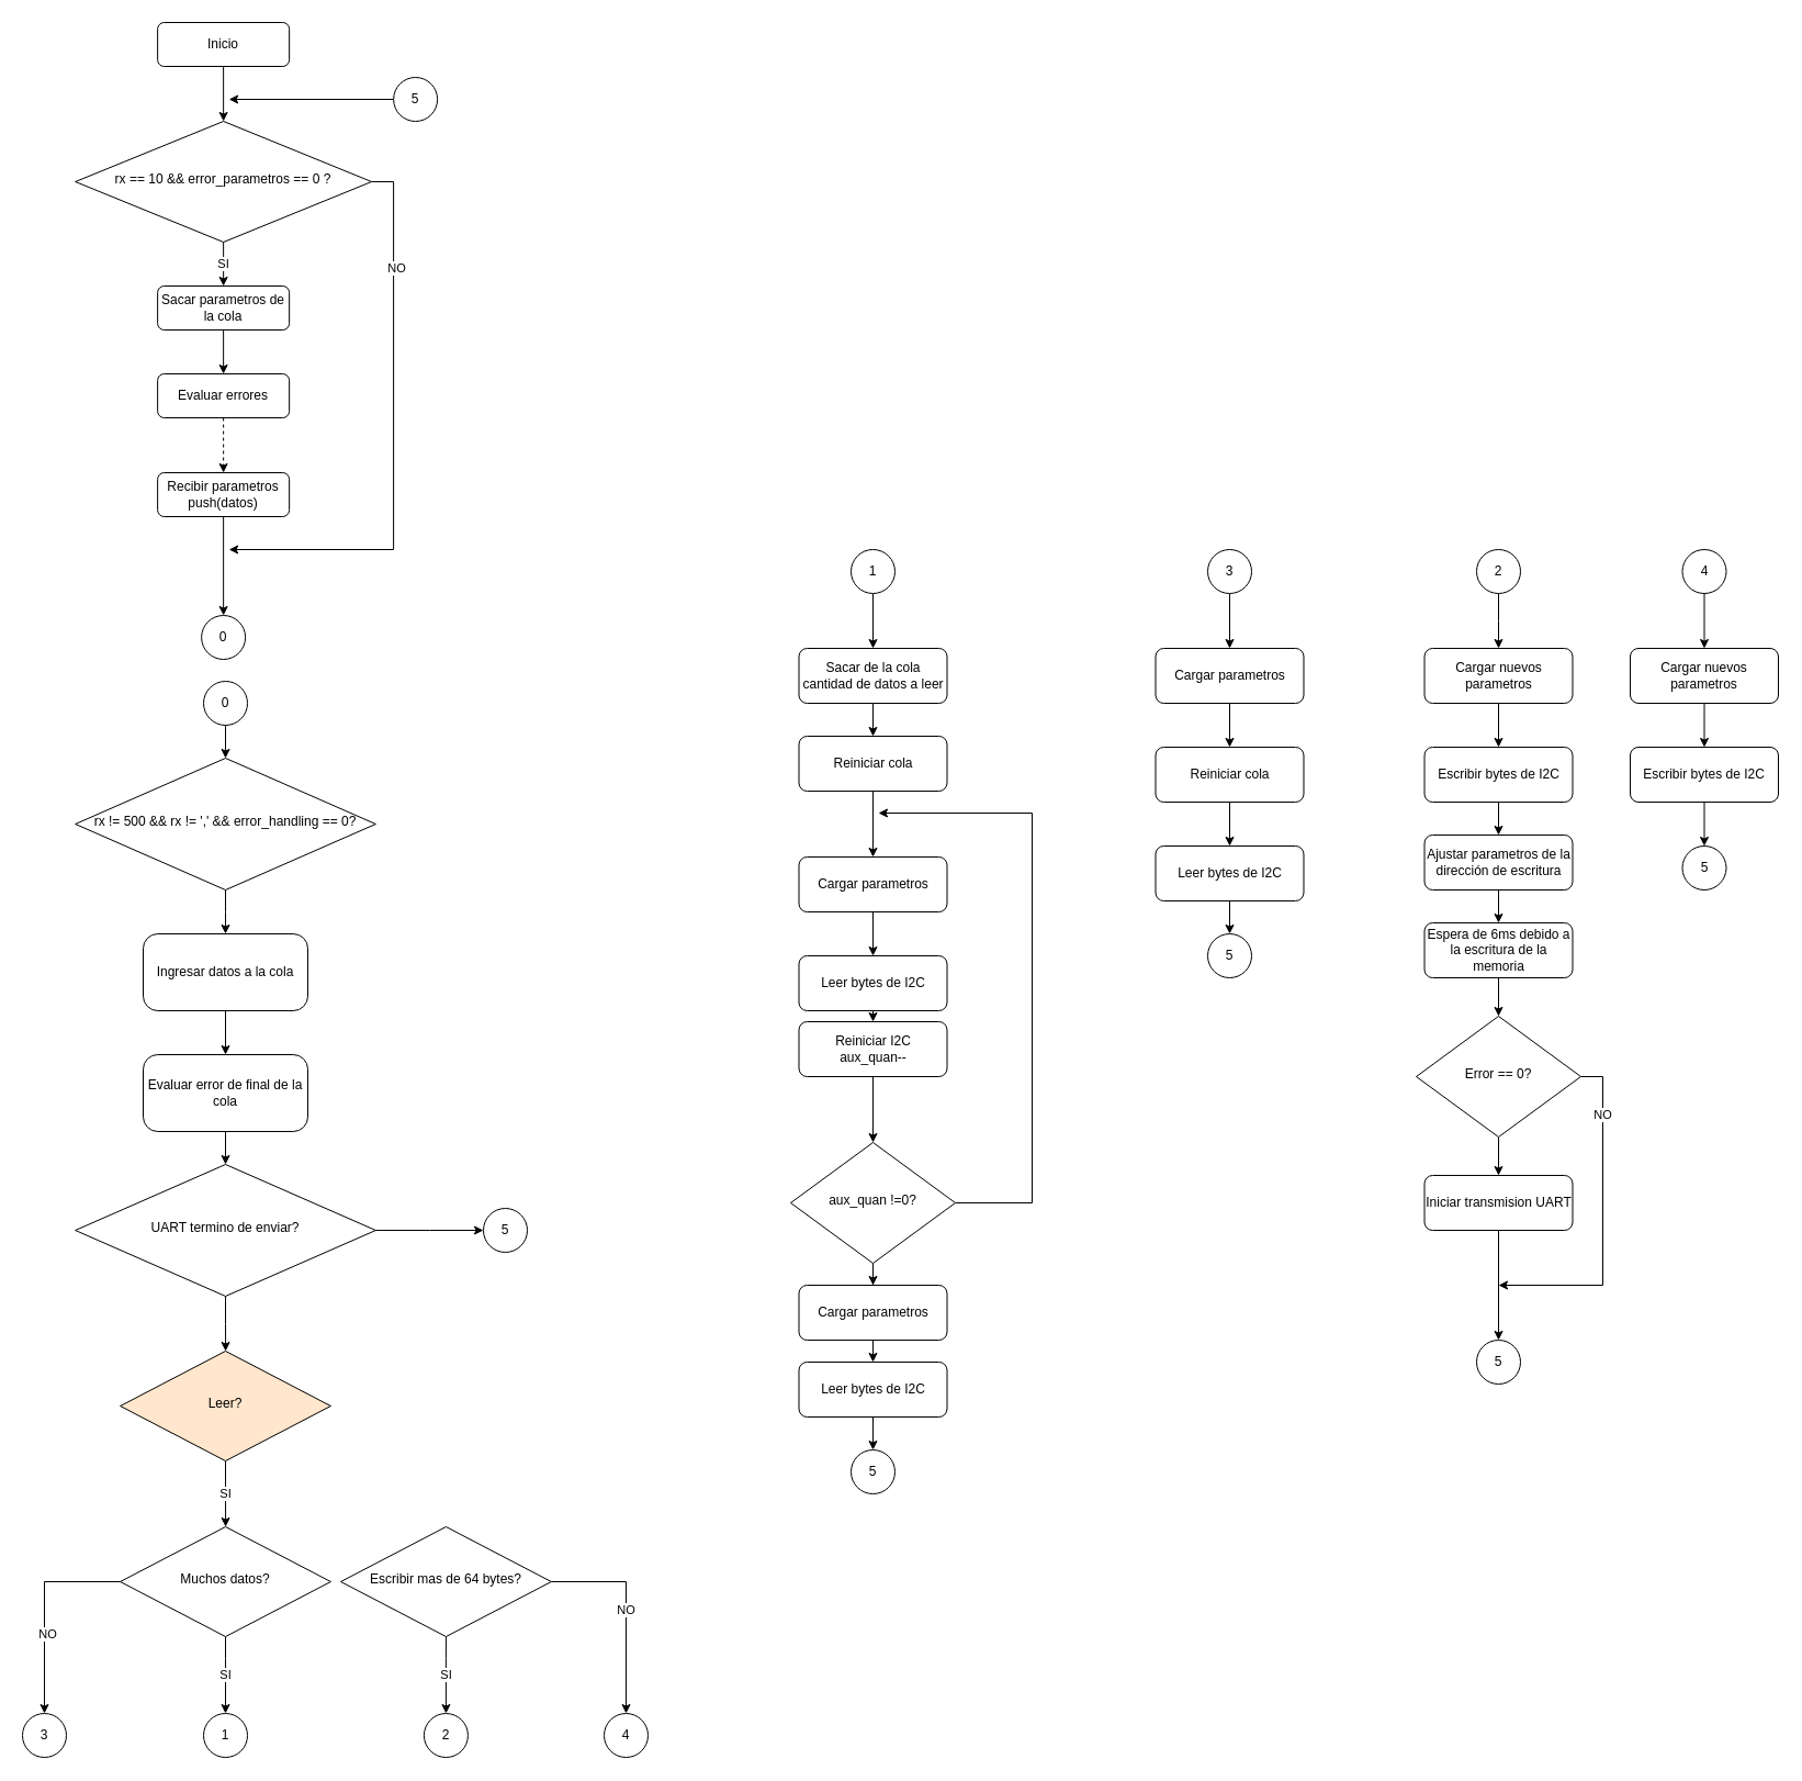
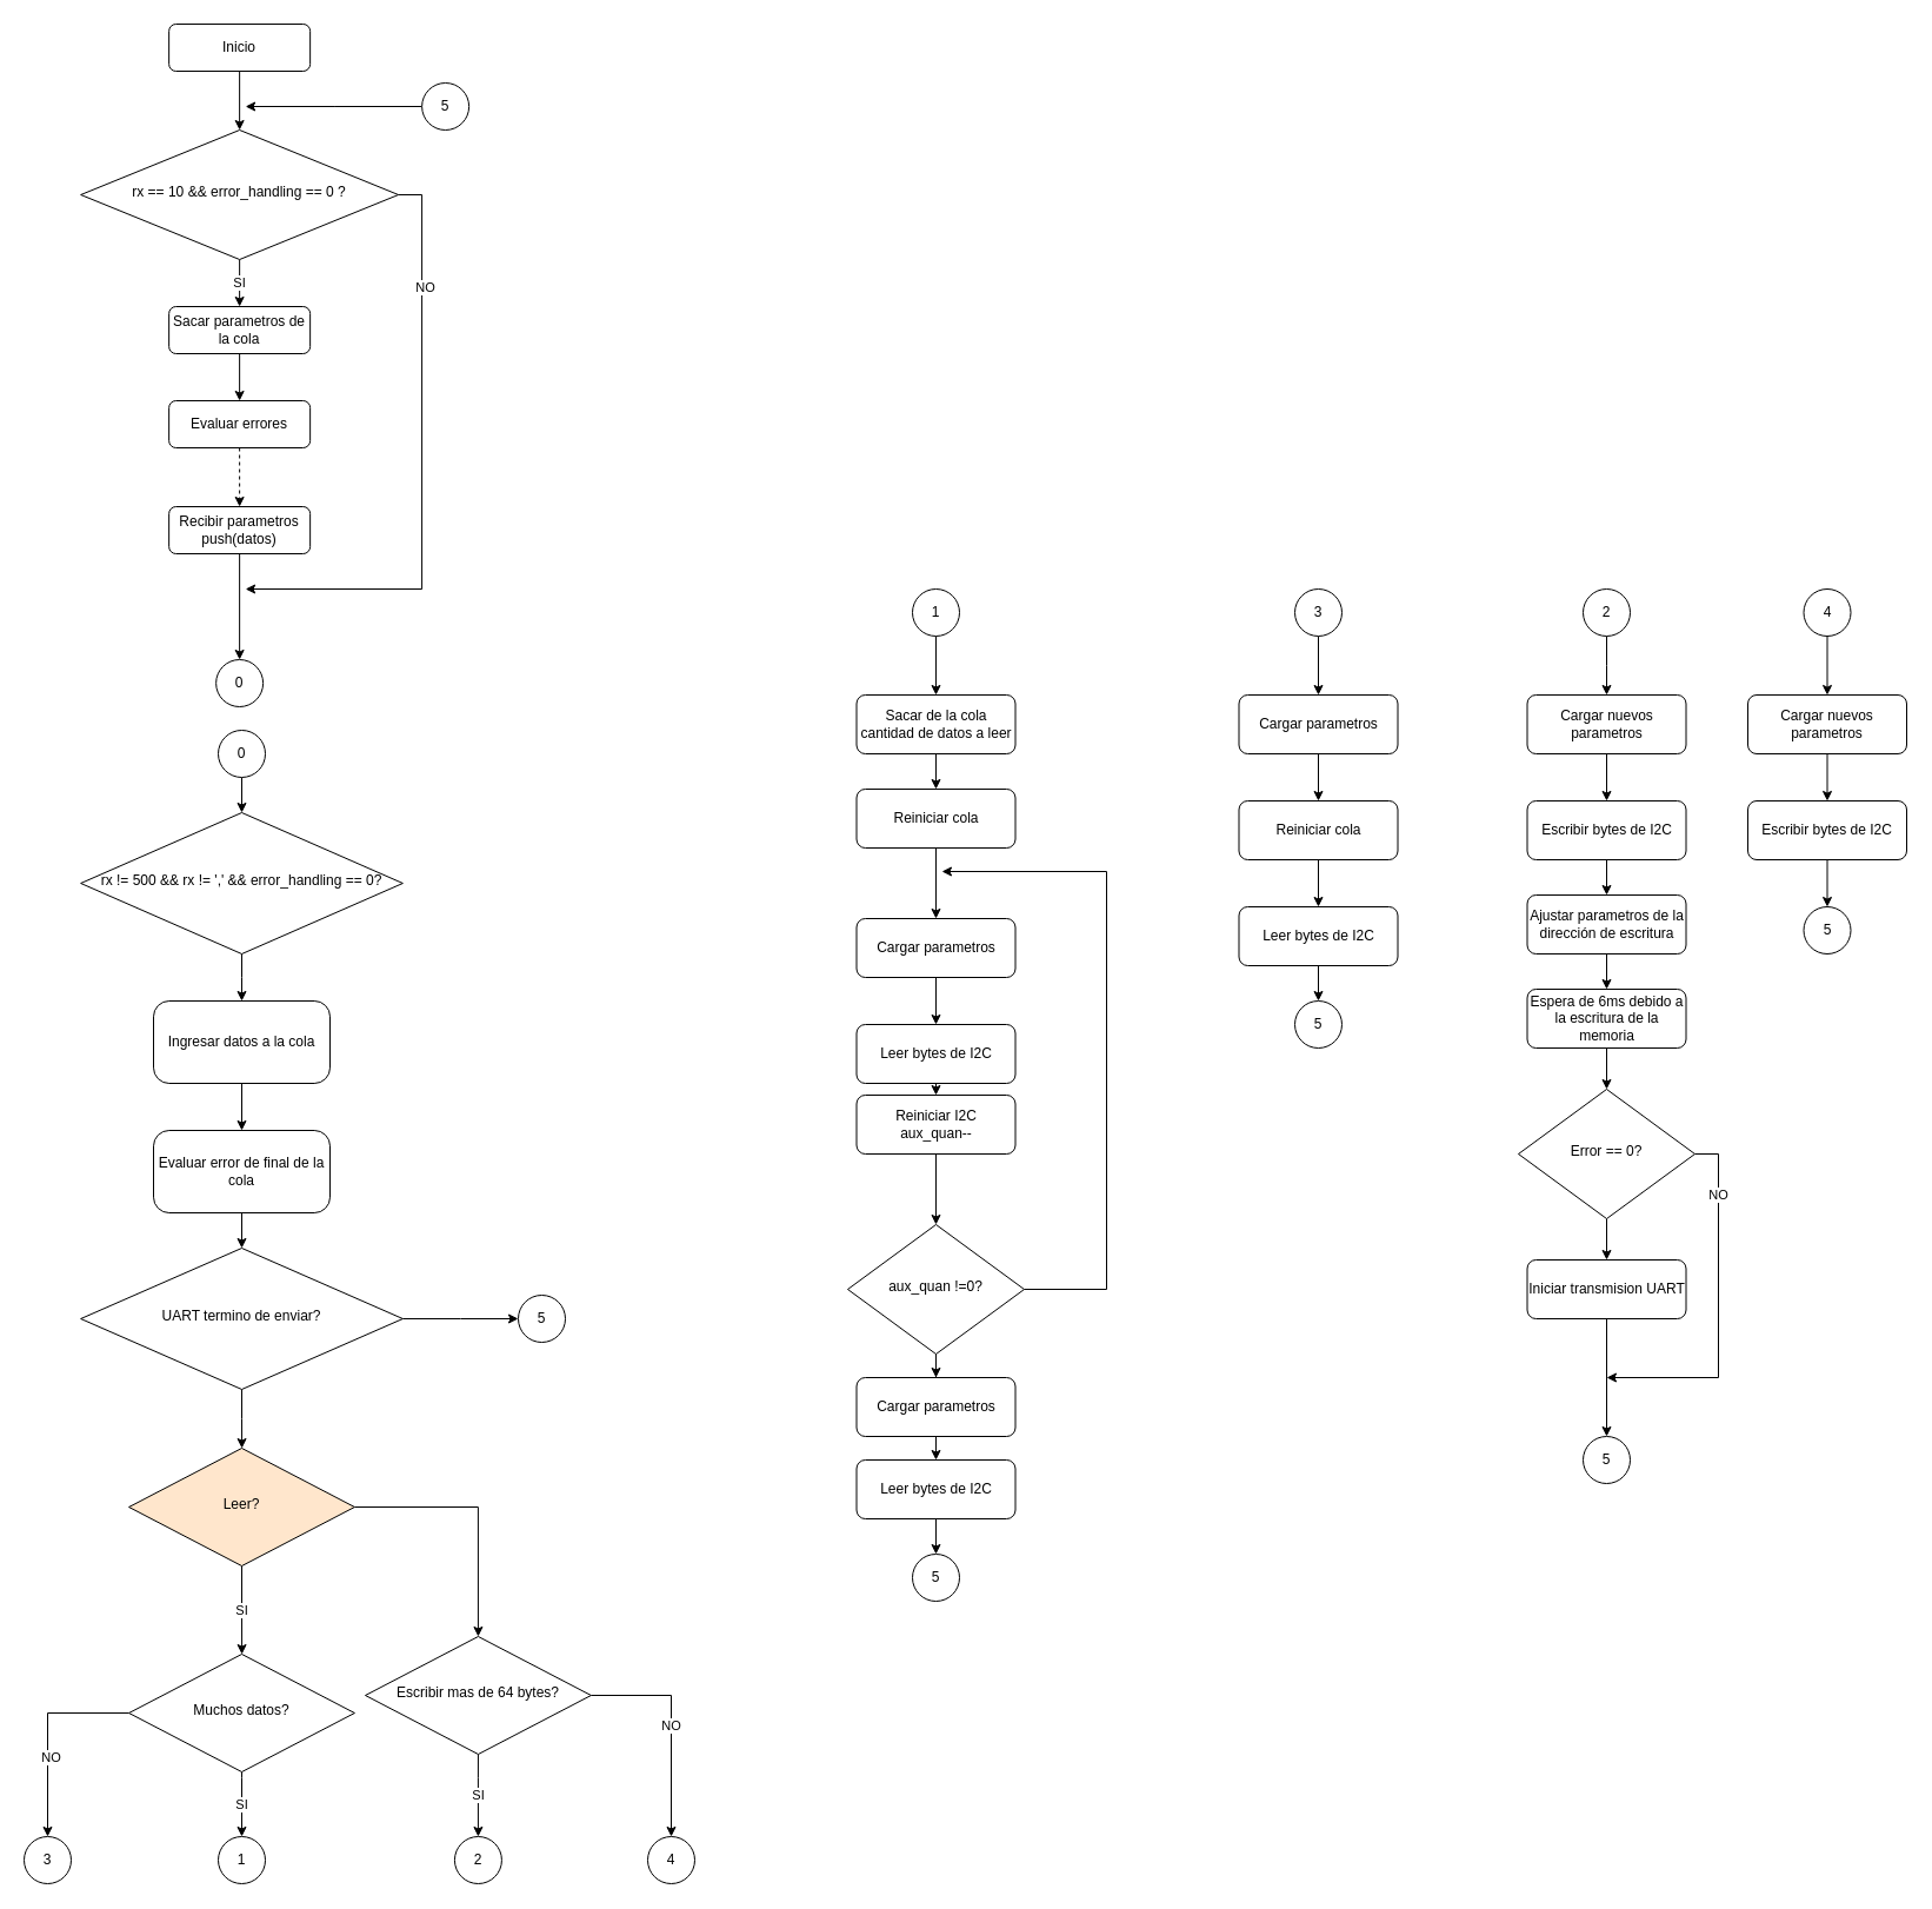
- <mxCell id="11" value="rx == 10 &amp;amp;&amp;amp; error_parametros == 0 ?" style="rhombus;whiteSpace=wrap;html=1;shadow=0;fontFamily=Helvetica;fontSize=12;align=center;strokeWidth=1;spacing=6;spacingTop=-4;" parent="1" vertex="1"><mxGeometry x="68.13" y="110" width="270" height="110" as="geometry" /></mxCell>
+ <mxCell id="11" value="rx == 10 &amp;amp;&amp;amp; error_handling == 0 ?" style="rhombus;whiteSpace=wrap;html=1;shadow=0;fontFamily=Helvetica;fontSize=12;align=center;strokeWidth=1;spacing=6;spacingTop=-4;" parent="1" vertex="1"><mxGeometry x="68.13" y="110" width="270" height="110" as="geometry" /></mxCell>
+ <mxCell id="30" style="edgeStyle=orthogonalEdgeStyle;rounded=0;orthogonalLoop=1;jettySize=auto;html=1;exitX=1;exitY=0.5;exitDx=0;exitDy=0;entryX=0.5;entryY=0;entryDx=0;entryDy=0;" edge="1" parent="1" source="31" target="38"><mxGeometry relative="1" as="geometry"><mxPoint x="420" y="1400" as="targetPoint" /></mxGeometry></mxCell>
- <mxCell id="35" value="Muchos datos?" style="rhombus;whiteSpace=wrap;html=1;shadow=0;fontFamily=Helvetica;fontSize=12;align=center;strokeWidth=1;spacing=6;spacingTop=-4;" vertex="1" parent="1"><mxGeometry x="109.06" y="1390" width="191.87" height="100" as="geometry" /></mxCell>
+ <mxCell id="35" value="Muchos datos?" style="rhombus;whiteSpace=wrap;html=1;shadow=0;fontFamily=Helvetica;fontSize=12;align=center;strokeWidth=1;spacing=6;spacingTop=-4;" vertex="1" parent="1"><mxGeometry x="109.06" y="1405" width="191.87" height="100" as="geometry" /></mxCell>
